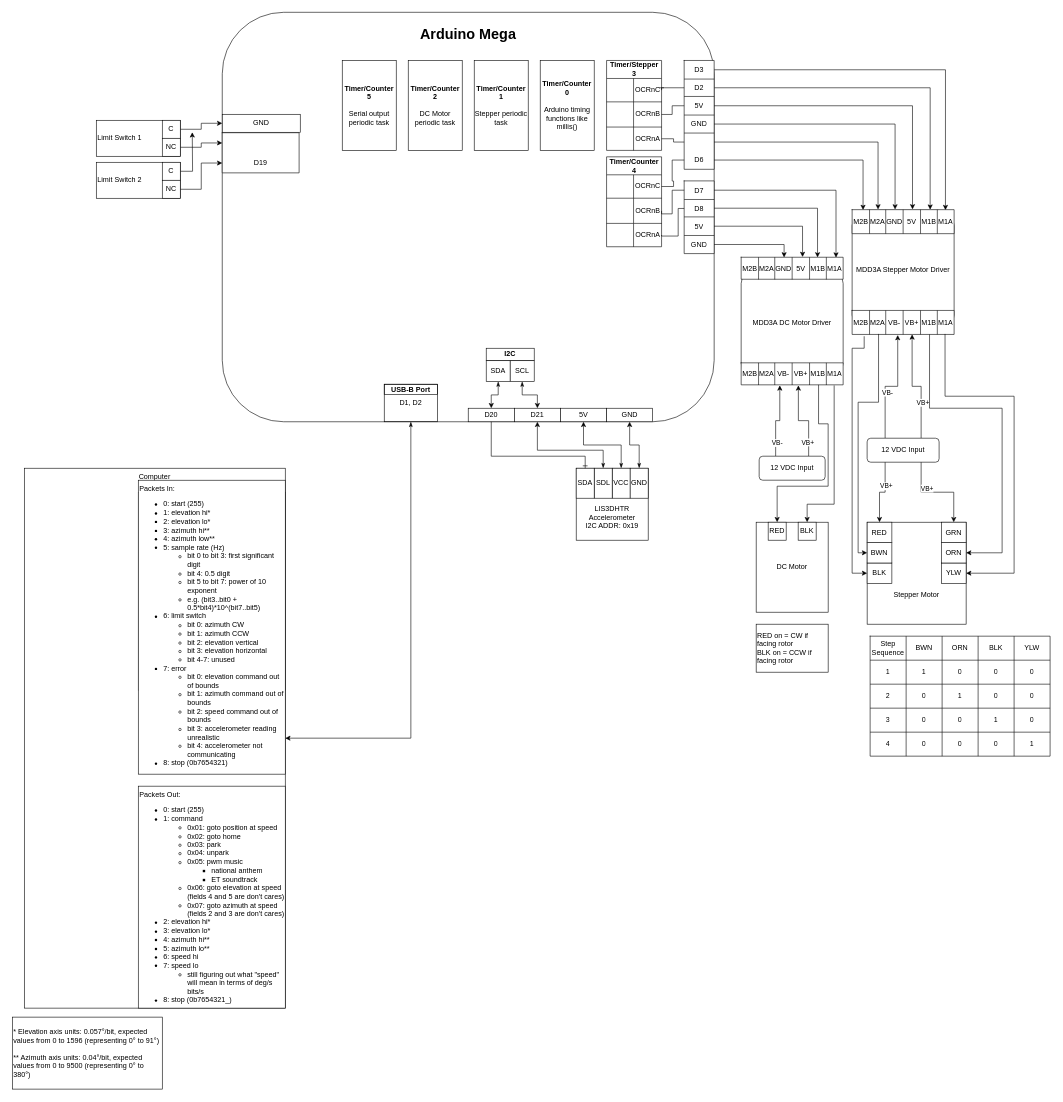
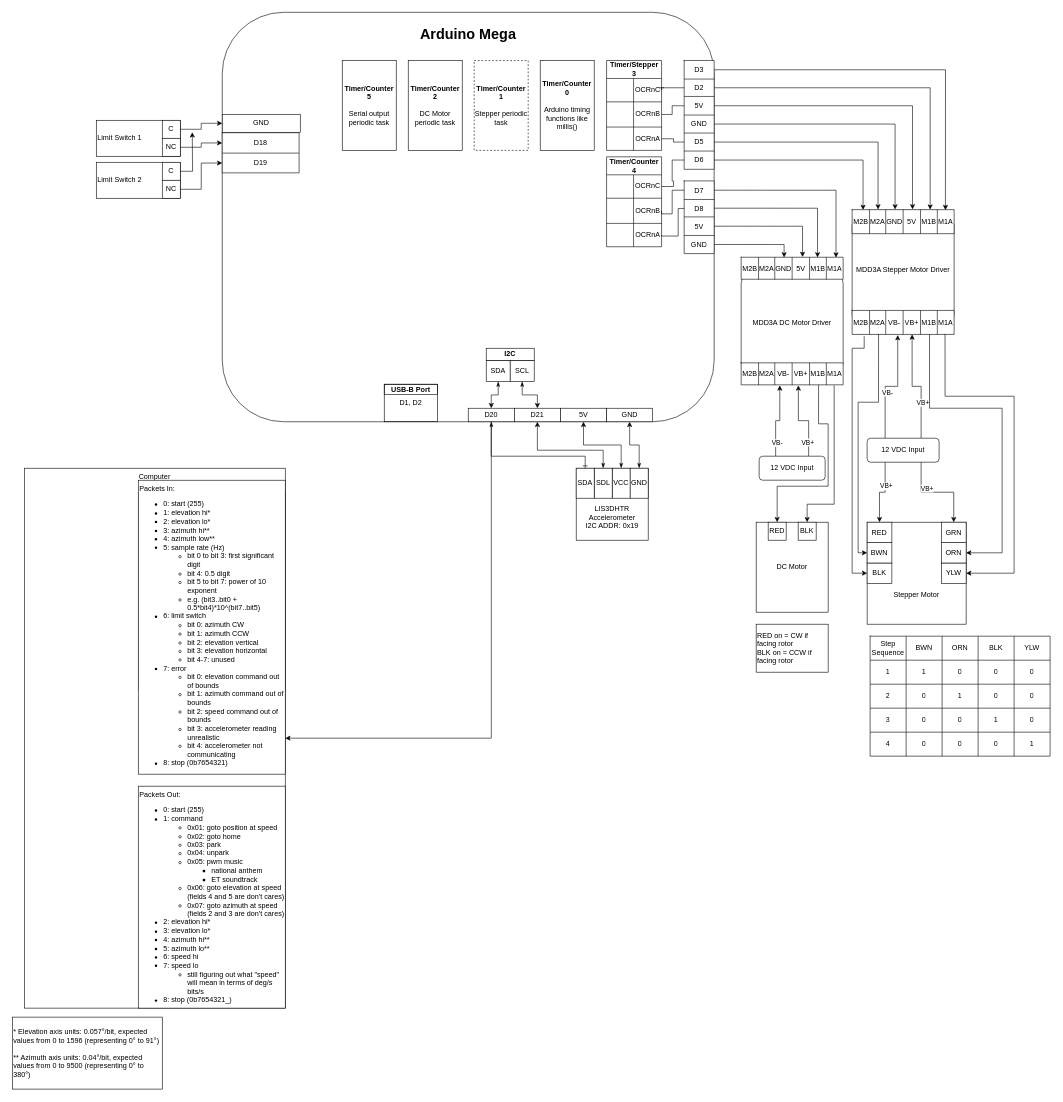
- <mxCell id="81" value="&lt;b&gt;Timer/Counter 1&lt;br&gt;&lt;/b&gt;&lt;br&gt;Stepper periodic task" style="rounded=0;whiteSpace=wrap;html=1;" parent="12" vertex="1"><mxGeometry x="420" y="80.5" width="90" height="149.7" as="geometry" /></mxCell>
+ <mxCell id="81" value="&lt;b&gt;Timer/Counter 1&lt;br&gt;&lt;/b&gt;&lt;br&gt;Stepper periodic task" style="rounded=0;whiteSpace=wrap;html=1;dashed=1;" parent="12" vertex="1"><mxGeometry x="420" y="80.5" width="90" height="149.7" as="geometry" /></mxCell>
+ <mxCell id="24" value="D5" style="shape=partialRectangle;html=1;whiteSpace=wrap;connectable=0;fillColor=none;top=0;left=0;bottom=0;right=0;overflow=hidden;" parent="23" vertex="1"><mxGeometry width="50" height="30" as="geometry" /></mxCell>
+ <mxCell id="68" value="D18" style="shape=partialRectangle;html=1;whiteSpace=wrap;connectable=0;fillColor=none;top=0;left=0;bottom=0;right=0;overflow=hidden;" parent="67" vertex="1"><mxGeometry width="128" height="34" as="geometry" /></mxCell>
- <mxCell id="144" style="edgeStyle=orthogonalEdgeStyle;rounded=0;orthogonalLoop=1;jettySize=auto;html=1;exitX=1;exitY=0.5;exitDx=0;exitDy=0;entryX=0.5;entryY=1;entryDx=0;entryDy=0;startArrow=classic;startFill=1;endArrow=classicThin;endFill=1;" parent="1" source="145" target="78" edge="1"><mxGeometry relative="1" as="geometry" /></mxCell>
+ <mxCell id="144" style="edgeStyle=orthogonalEdgeStyle;rounded=0;orthogonalLoop=1;jettySize=auto;html=1;exitX=1;exitY=0.5;exitDx=0;exitDy=0;startArrow=classic;startFill=1;endArrow=classicThin;endFill=1;" parent="1" source="145" target="56" edge="1"><mxGeometry relative="1" as="geometry" /></mxCell>
